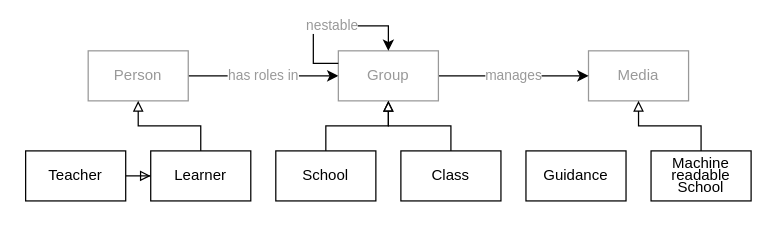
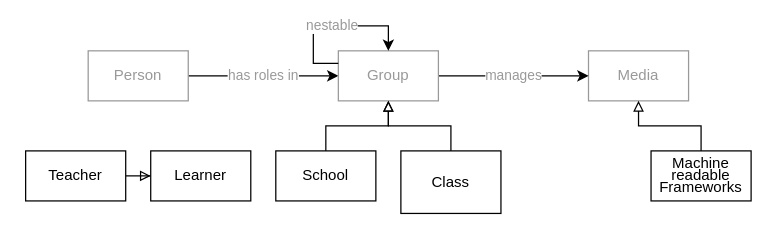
- <mxCell id="9" style="edgeStyle=orthogonalEdgeStyle;rounded=0;orthogonalLoop=1;jettySize=auto;html=1;entryX=0.5;entryY=1;entryDx=0;entryDy=0;endArrow=block;endFill=0;" edge="1" parent="1" source="10" target="3"><mxGeometry relative="1" as="geometry" /></mxCell>
- <mxCell id="14" value="Class" style="rounded=0;whiteSpace=wrap;html=1;" vertex="1" parent="1"><mxGeometry x="320" y="120" width="80" height="40" as="geometry" /></mxCell>
+ <mxCell id="14" value="Class" style="rounded=0;whiteSpace=wrap;html=1;" vertex="1" parent="1"><mxGeometry x="320" y="120" width="80" height="50" as="geometry" /></mxCell>
- <mxCell id="15" value="Guidance" style="rounded=0;whiteSpace=wrap;html=1;" vertex="1" parent="1"><mxGeometry x="420" y="120" width="80" height="40" as="geometry" /></mxCell>
- <mxCell id="17" value="&lt;p style=&quot;line-height: 0.8;&quot;&gt;Machine readable School&lt;/p&gt;" style="rounded=0;whiteSpace=wrap;html=1;" vertex="1" parent="1"><mxGeometry x="520" y="120" width="80" height="40" as="geometry" /></mxCell>
+ <mxCell id="17" value="&lt;p style=&quot;line-height: 0.8;&quot;&gt;Machine readable Frameworks&lt;/p&gt;" style="rounded=0;whiteSpace=wrap;html=1;" vertex="1" parent="1"><mxGeometry x="520" y="120" width="80" height="40" as="geometry" /></mxCell>
